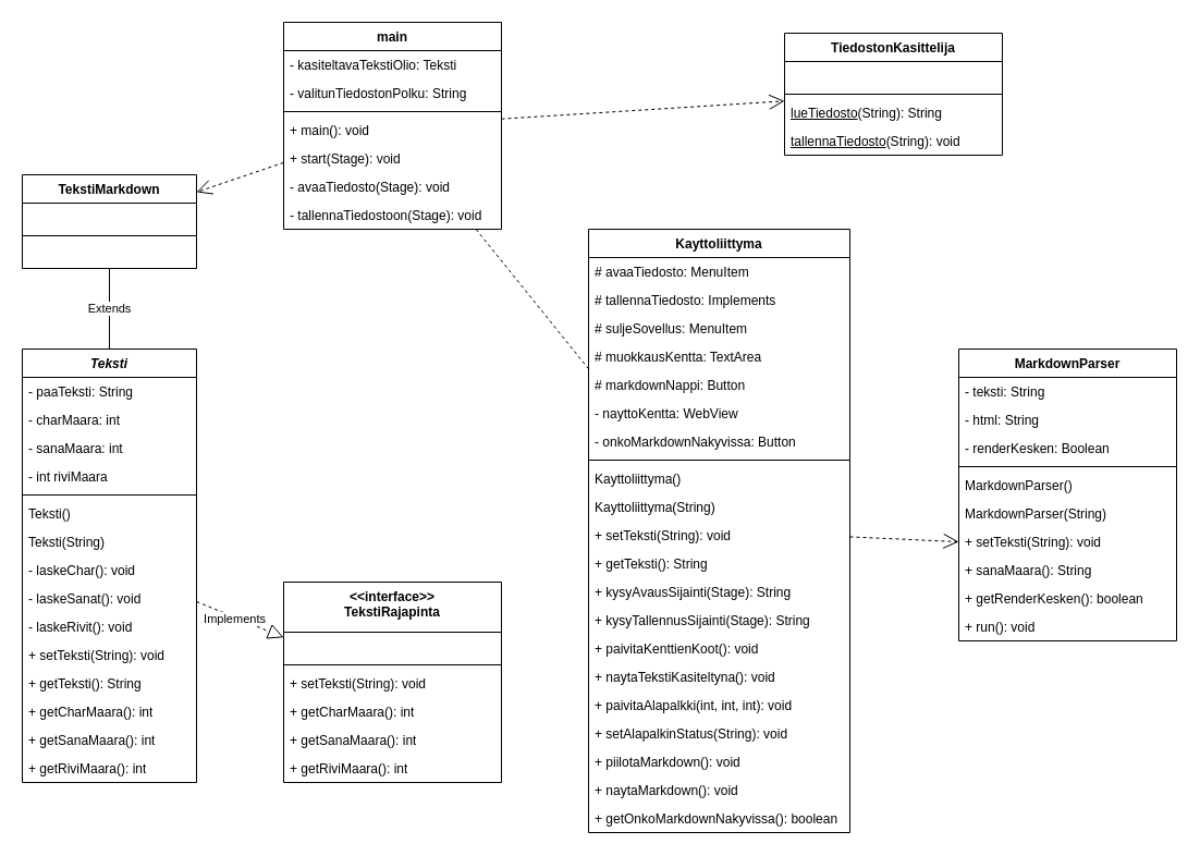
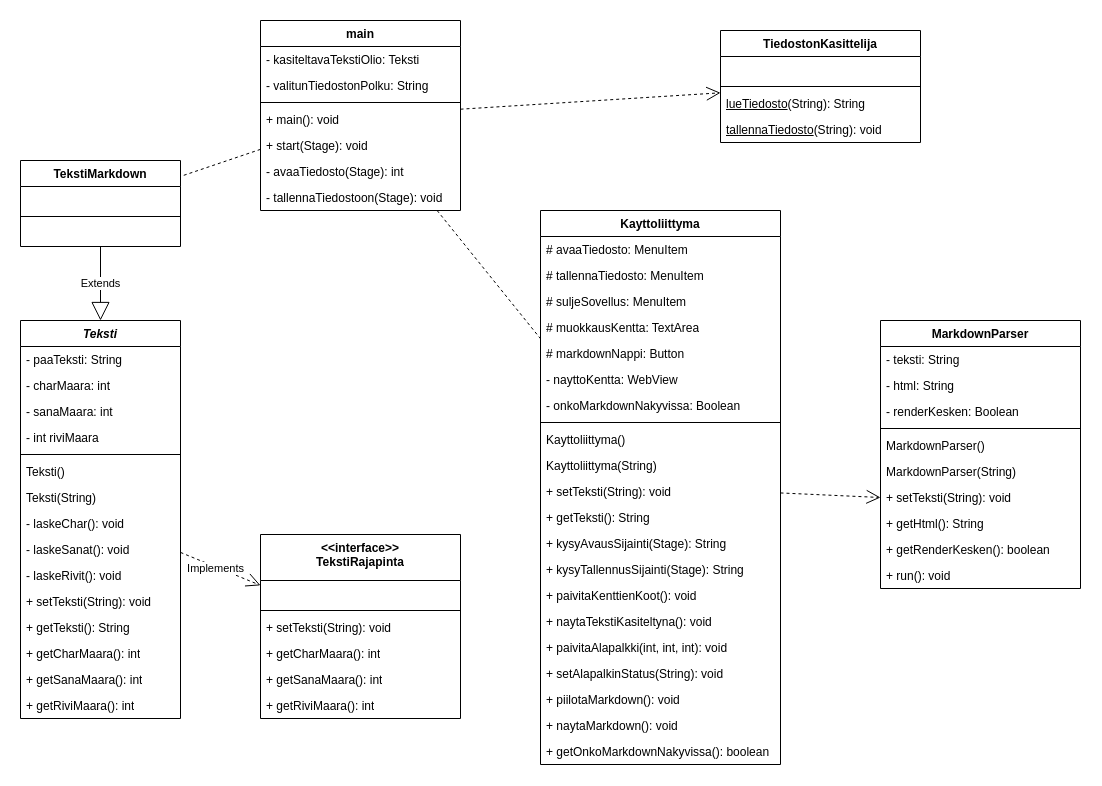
- <mxCell id="44" value="- avaaTiedosto(Stage): void" style="text;strokeColor=none;fillColor=none;align=left;verticalAlign=top;spacingLeft=4;spacingRight=4;overflow=hidden;rotatable=0;points=[[0,0.5],[1,0.5]];portConstraint=eastwest;whiteSpace=wrap;html=1;" parent="38" vertex="1"><mxGeometry y="138" width="200" height="26" as="geometry" /></mxCell>
+ <mxCell id="44" value="- avaaTiedosto(Stage): int" style="text;strokeColor=none;fillColor=none;align=left;verticalAlign=top;spacingLeft=4;spacingRight=4;overflow=hidden;rotatable=0;points=[[0,0.5],[1,0.5]];portConstraint=eastwest;whiteSpace=wrap;html=1;" parent="38" vertex="1"><mxGeometry y="138" width="200" height="26" as="geometry" /></mxCell>
- <mxCell id="81" value="" style="endArrow=open;endSize=12;dashed=1;html=1;rounded=0;" parent="1" source="38" target="18" edge="1"><mxGeometry width="160" relative="1" as="geometry"><mxPoint x="260" y="246" as="sourcePoint" /><mxPoint x="367" y="386" as="targetPoint" /></mxGeometry></mxCell>
+ <mxCell id="81" value="" style="endArrow=none;endSize=12;dashed=1;html=1;rounded=0;" parent="1" source="38" target="18" edge="1"><mxGeometry width="160" relative="1" as="geometry"><mxPoint x="260" y="246" as="sourcePoint" /><mxPoint x="367" y="386" as="targetPoint" /></mxGeometry></mxCell>
- <mxCell id="48" value="# tallennaTiedosto: Implements" style="text;strokeColor=none;fillColor=none;align=left;verticalAlign=top;spacingLeft=4;spacingRight=4;overflow=hidden;rotatable=0;points=[[0,0.5],[1,0.5]];portConstraint=eastwest;whiteSpace=wrap;html=1;" parent="46" vertex="1"><mxGeometry y="52" width="240" height="26" as="geometry" /></mxCell>
+ <mxCell id="48" value="# tallennaTiedosto: MenuItem" style="text;strokeColor=none;fillColor=none;align=left;verticalAlign=top;spacingLeft=4;spacingRight=4;overflow=hidden;rotatable=0;points=[[0,0.5],[1,0.5]];portConstraint=eastwest;whiteSpace=wrap;html=1;" parent="46" vertex="1"><mxGeometry y="52" width="240" height="26" as="geometry" /></mxCell>
- <mxCell id="77" value="Extends" style="endArrow=none;endSize=16;endFill=0;html=1;rounded=0;" parent="1" source="18" target="2" edge="1"><mxGeometry width="160" relative="1" as="geometry"><mxPoint x="-160" y="350" as="sourcePoint" /><mxPoint x="0" y="350" as="targetPoint" /></mxGeometry></mxCell>
+ <mxCell id="77" value="Extends" style="endArrow=block;endSize=16;endFill=0;html=1;rounded=0;" parent="1" source="18" target="2" edge="1"><mxGeometry width="160" relative="1" as="geometry"><mxPoint x="-160" y="350" as="sourcePoint" /><mxPoint x="0" y="350" as="targetPoint" /></mxGeometry></mxCell>
- <mxCell id="53" value="- onkoMarkdownNakyvissa: Button" style="text;strokeColor=none;fillColor=none;align=left;verticalAlign=top;spacingLeft=4;spacingRight=4;overflow=hidden;rotatable=0;points=[[0,0.5],[1,0.5]];portConstraint=eastwest;whiteSpace=wrap;html=1;" parent="46" vertex="1"><mxGeometry y="182" width="240" height="26" as="geometry" /></mxCell>
+ <mxCell id="53" value="- onkoMarkdownNakyvissa: Boolean" style="text;strokeColor=none;fillColor=none;align=left;verticalAlign=top;spacingLeft=4;spacingRight=4;overflow=hidden;rotatable=0;points=[[0,0.5],[1,0.5]];portConstraint=eastwest;whiteSpace=wrap;html=1;" parent="46" vertex="1"><mxGeometry y="182" width="240" height="26" as="geometry" /></mxCell>
- <mxCell id="30" value="+ sanaMaara(): String" style="text;strokeColor=none;fillColor=none;align=left;verticalAlign=top;spacingLeft=4;spacingRight=4;overflow=hidden;rotatable=0;points=[[0,0.5],[1,0.5]];portConstraint=eastwest;whiteSpace=wrap;html=1;" parent="22" vertex="1"><mxGeometry y="190" width="200" height="26" as="geometry" /></mxCell>
+ <mxCell id="30" value="+ getHtml(): String" style="text;strokeColor=none;fillColor=none;align=left;verticalAlign=top;spacingLeft=4;spacingRight=4;overflow=hidden;rotatable=0;points=[[0,0.5],[1,0.5]];portConstraint=eastwest;whiteSpace=wrap;html=1;" parent="22" vertex="1"><mxGeometry y="190" width="200" height="26" as="geometry" /></mxCell>
- <mxCell id="75" value="" style="endArrow=block;dashed=1;endFill=0;endSize=12;html=1;rounded=0;" parent="1" source="2" target="68" edge="1"><mxGeometry width="160" relative="1" as="geometry"><mxPoint x="210" y="700" as="sourcePoint" /><mxPoint x="370" y="700" as="targetPoint" /></mxGeometry></mxCell>
+ <mxCell id="75" value="" style="endArrow=open;dashed=1;endFill=0;endSize=12;html=1;rounded=0;" parent="1" source="2" target="68" edge="1"><mxGeometry width="160" relative="1" as="geometry"><mxPoint x="210" y="700" as="sourcePoint" /><mxPoint x="370" y="700" as="targetPoint" /></mxGeometry></mxCell>
